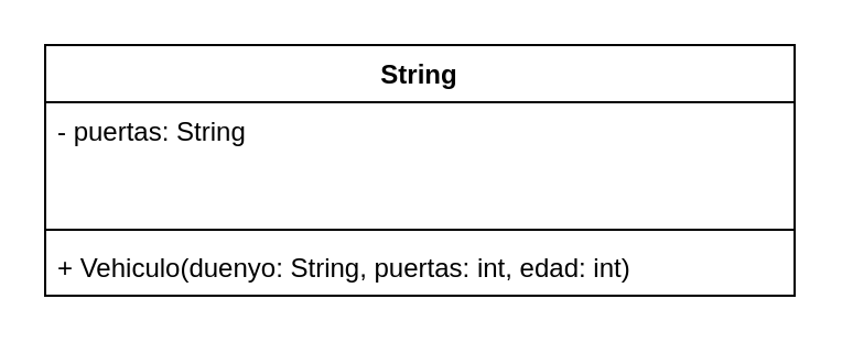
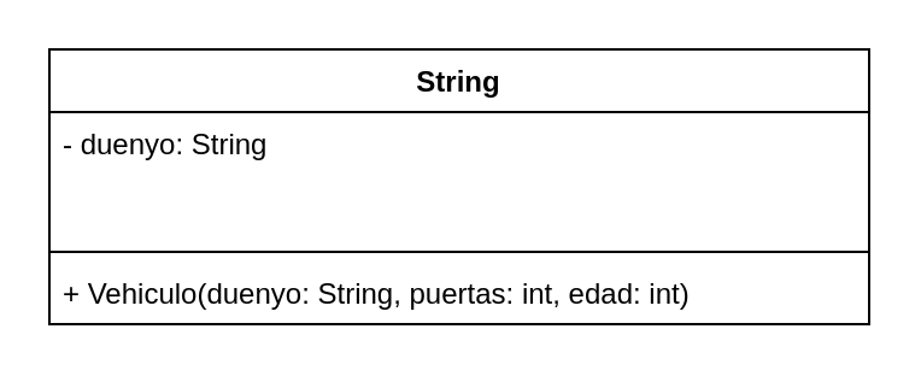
- <mxCell id="3" value="- puertas: String" style="text;strokeColor=none;fillColor=none;align=left;verticalAlign=top;spacingLeft=4;spacingRight=4;overflow=hidden;rotatable=0;points=[[0,0.5],[1,0.5]];portConstraint=eastwest;whiteSpace=wrap;html=1;" vertex="1" parent="2"><mxGeometry y="26" width="340" height="54" as="geometry" /></mxCell>
+ <mxCell id="3" value="- duenyo: String" style="text;strokeColor=none;fillColor=none;align=left;verticalAlign=top;spacingLeft=4;spacingRight=4;overflow=hidden;rotatable=0;points=[[0,0.5],[1,0.5]];portConstraint=eastwest;whiteSpace=wrap;html=1;" vertex="1" parent="2"><mxGeometry y="26" width="340" height="54" as="geometry" /></mxCell>
